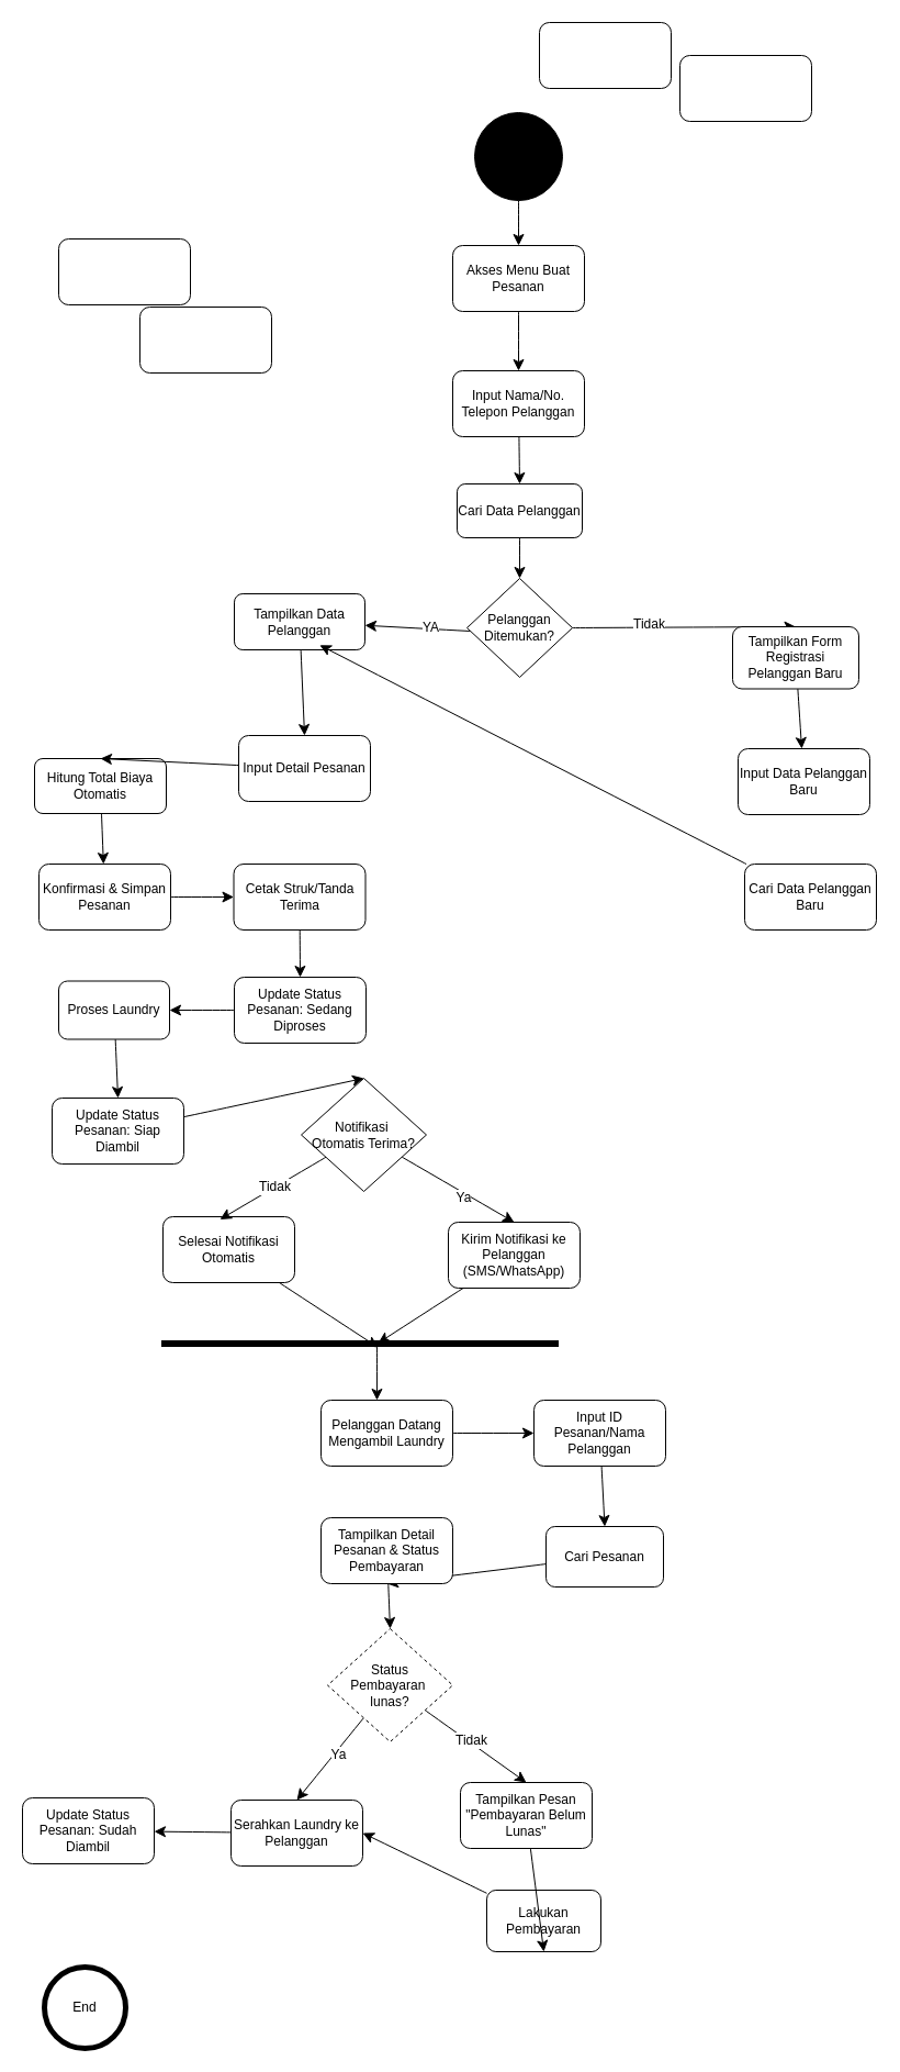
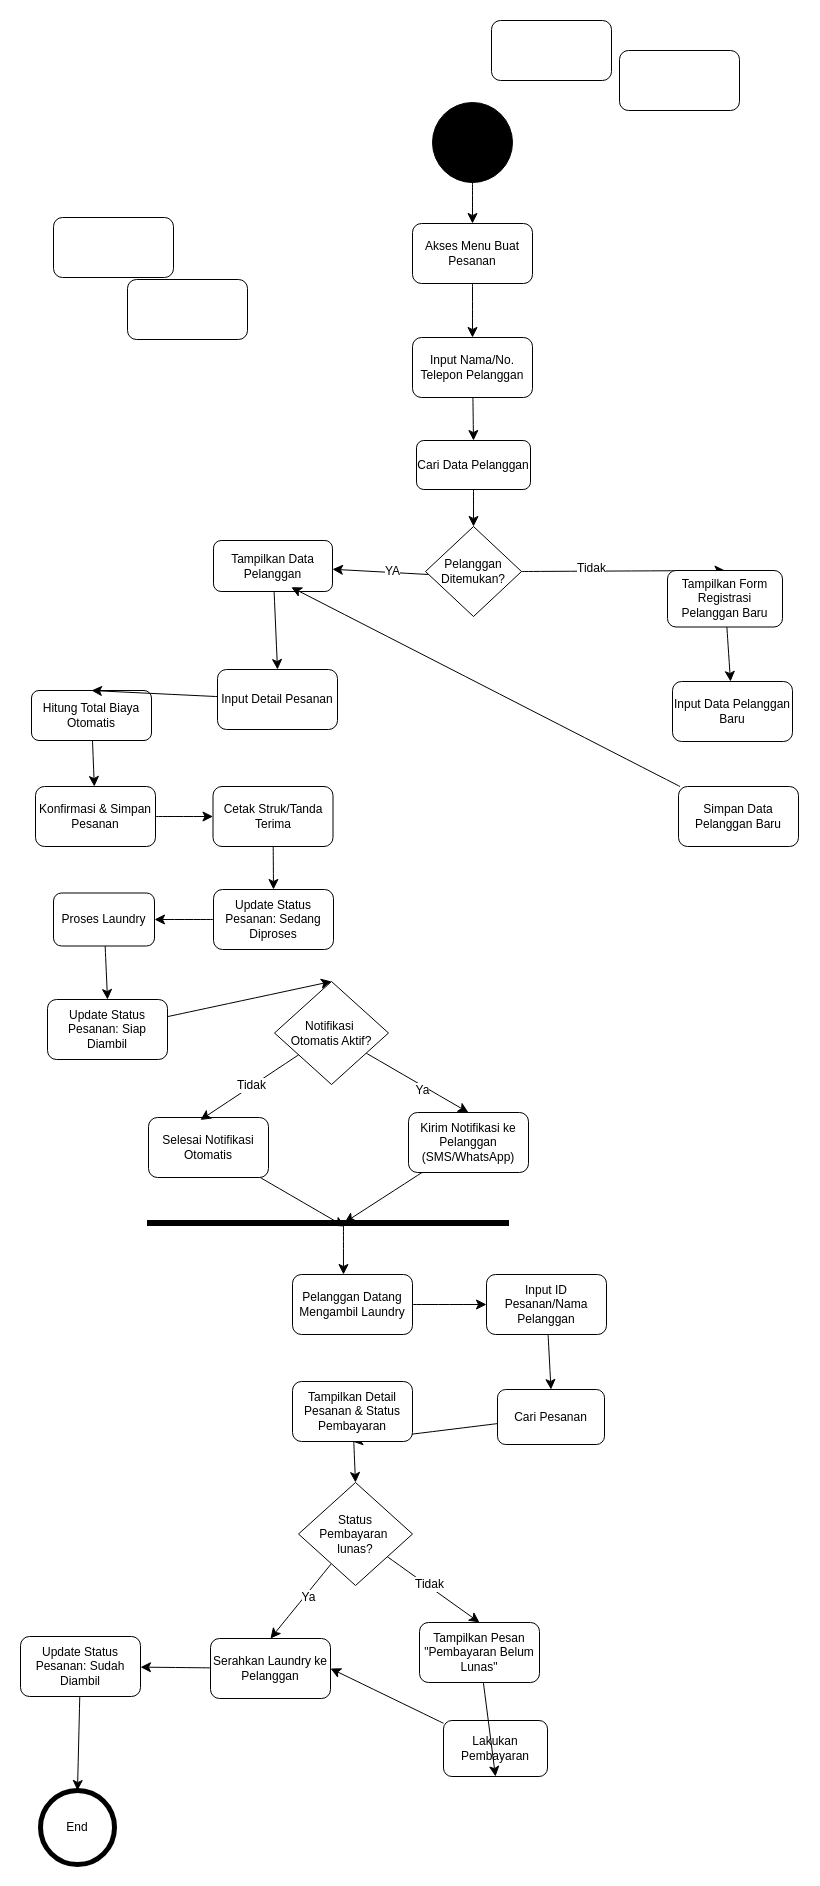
- <mxCell id="30" value="Cari Data Pelanggan Baru" style="rounded=1;whiteSpace=wrap;html=1;" parent="1" vertex="1"><mxGeometry x="678" y="786" width="120" height="60" as="geometry" /></mxCell>
+ <mxCell id="30" value="Simpan Data Pelanggan Baru" style="rounded=1;whiteSpace=wrap;html=1;" parent="1" vertex="1"><mxGeometry x="678" y="786" width="120" height="60" as="geometry" /></mxCell>
- <mxCell id="23" value="&lt;div&gt;Notifikasi&amp;nbsp;&lt;/div&gt;&lt;div&gt;Otomatis Terima?&lt;/div&gt;" style="rhombus;whiteSpace=wrap;html=1;" parent="1" vertex="1"><mxGeometry x="274" y="981" width="114" height="103" as="geometry" /></mxCell>
+ <mxCell id="23" value="&lt;div&gt;Notifikasi&amp;nbsp;&lt;/div&gt;&lt;div&gt;Otomatis Aktif?&lt;/div&gt;" style="rhombus;whiteSpace=wrap;html=1;" parent="1" vertex="1"><mxGeometry x="274" y="981" width="114" height="103" as="geometry" /></mxCell>
- <mxCell id="42" value="Selesai Notifikasi Otomatis" style="rounded=1;whiteSpace=wrap;html=1;" parent="1" vertex="1"><mxGeometry x="148" y="1107" width="120" height="60" as="geometry" /></mxCell>
+ <mxCell id="42" value="Selesai Notifikasi Otomatis" style="rounded=1;whiteSpace=wrap;html=1;" parent="1" vertex="1"><mxGeometry x="148" y="1117" width="120" height="60" as="geometry" /></mxCell>
- <mxCell id="65" value="&lt;div&gt;Status&lt;/div&gt;&lt;div&gt;Pembayaran&amp;nbsp;&lt;/div&gt;&lt;div&gt;lunas?&lt;/div&gt;" style="rhombus;whiteSpace=wrap;html=1;dashed=1;" parent="1" vertex="1"><mxGeometry x="298" y="1482" width="114" height="103" as="geometry" /></mxCell>
+ <mxCell id="65" value="&lt;div&gt;Status&lt;/div&gt;&lt;div&gt;Pembayaran&amp;nbsp;&lt;/div&gt;&lt;div&gt;lunas?&lt;/div&gt;" style="rhombus;whiteSpace=wrap;html=1;" parent="1" vertex="1"><mxGeometry x="298" y="1482" width="114" height="103" as="geometry" /></mxCell>
+ <mxCell id="71" style="edgeStyle=none;curved=1;rounded=0;orthogonalLoop=1;jettySize=auto;html=1;entryX=0.5;entryY=0;entryDx=0;entryDy=0;fontSize=12;startSize=8;endSize=8;" edge="1" parent="1" source="72" target="36"><mxGeometry relative="1" as="geometry" /></mxCell>
